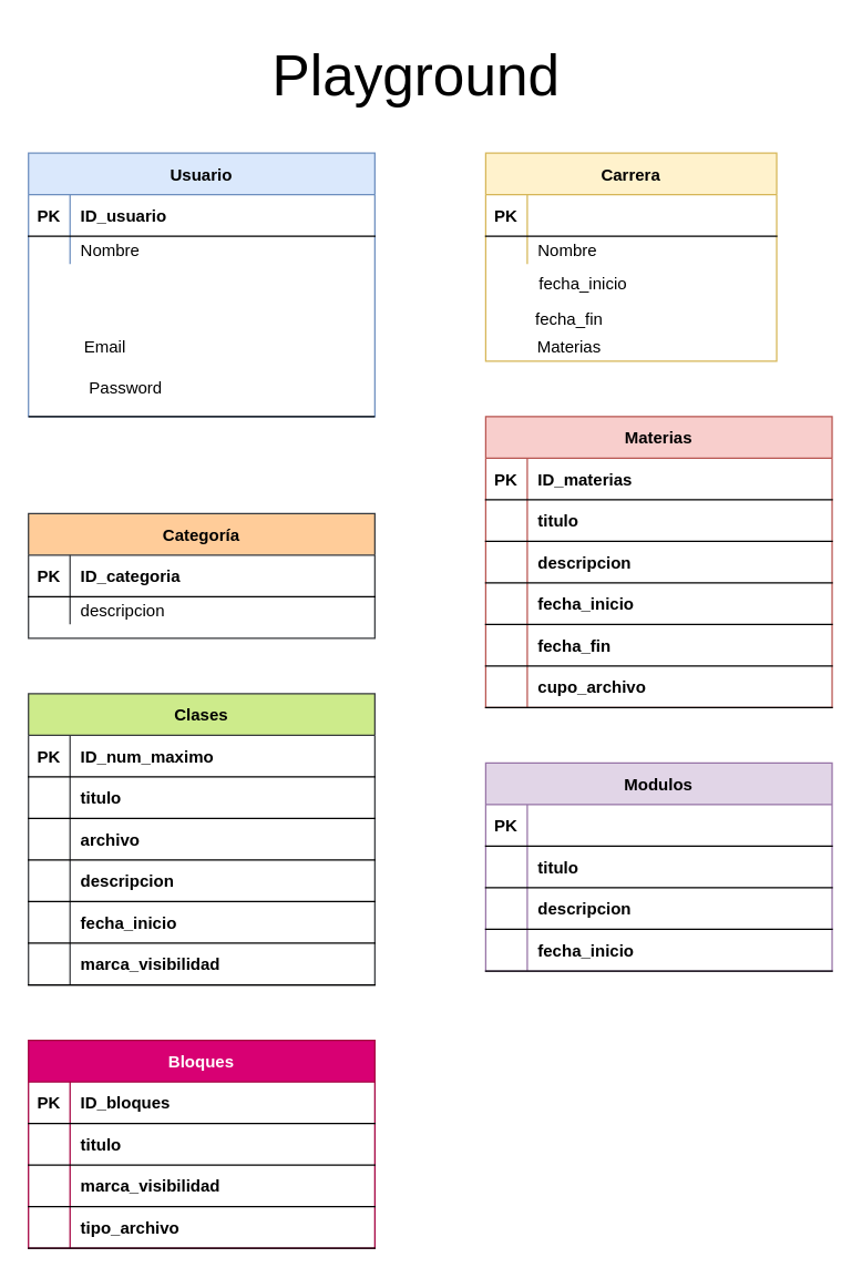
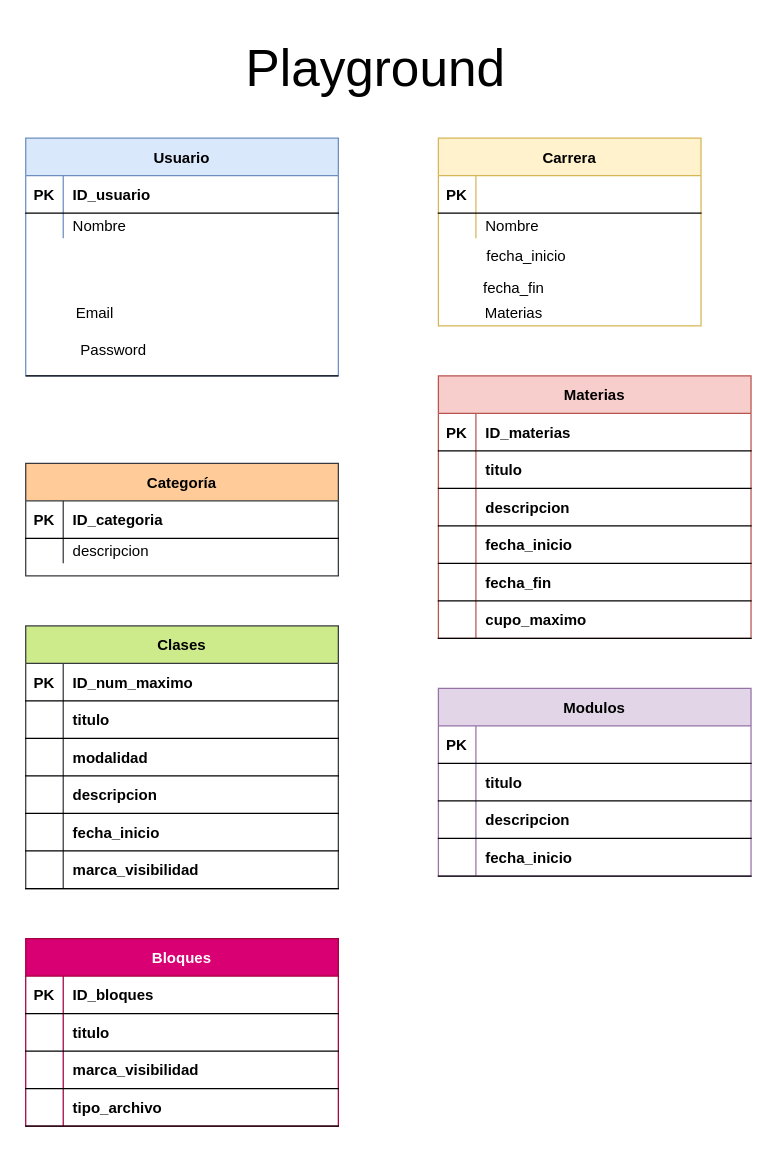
- <mxCell id="47" value="cupo_archivo" style="shape=partialRectangle;overflow=hidden;connectable=0;fillColor=none;top=0;left=0;bottom=0;right=0;align=left;spacingLeft=6;fontStyle=1;" parent="45" vertex="1"><mxGeometry x="30" width="220" height="30" as="geometry" /></mxCell>
+ <mxCell id="47" value="cupo_maximo" style="shape=partialRectangle;overflow=hidden;connectable=0;fillColor=none;top=0;left=0;bottom=0;right=0;align=left;spacingLeft=6;fontStyle=1;" parent="45" vertex="1"><mxGeometry x="30" width="220" height="30" as="geometry" /></mxCell>
- <mxCell id="69" value="archivo" style="shape=partialRectangle;overflow=hidden;connectable=0;fillColor=none;top=0;left=0;bottom=0;right=0;align=left;spacingLeft=6;fontStyle=1;" vertex="1" parent="67"><mxGeometry x="30" width="220" height="30" as="geometry" /></mxCell>
+ <mxCell id="69" value="modalidad" style="shape=partialRectangle;overflow=hidden;connectable=0;fillColor=none;top=0;left=0;bottom=0;right=0;align=left;spacingLeft=6;fontStyle=1;" vertex="1" parent="67"><mxGeometry x="30" width="220" height="30" as="geometry" /></mxCell>
